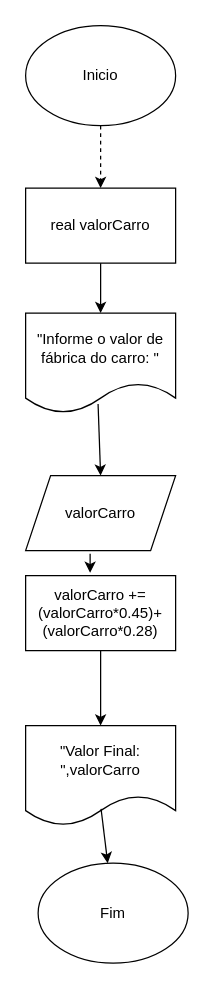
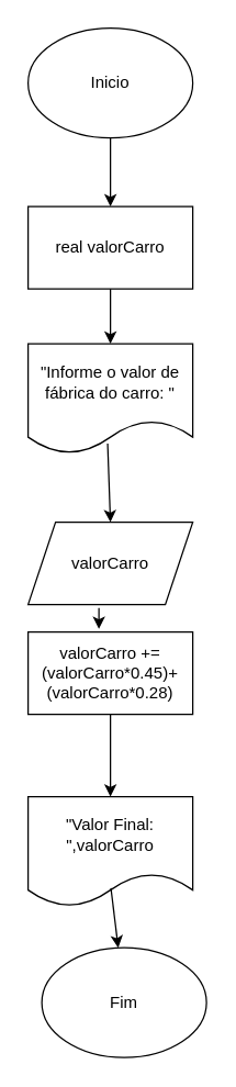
- <mxCell id="14" value="" style="endArrow=classic;html=1;rounded=0;exitX=0.5;exitY=1;exitDx=0;exitDy=0;entryX=0.5;entryY=0;entryDx=0;entryDy=0;dashed=1;" edge="1" parent="1" source="2" target="4"><mxGeometry width="50" height="50" relative="1" as="geometry"><mxPoint x="70" y="200" as="sourcePoint" /><mxPoint x="120" y="150" as="targetPoint" /></mxGeometry></mxCell>
+ <mxCell id="14" value="" style="endArrow=classic;html=1;rounded=0;exitX=0.5;exitY=1;exitDx=0;exitDy=0;entryX=0.5;entryY=0;entryDx=0;entryDy=0;" edge="1" parent="1" source="2" target="4"><mxGeometry width="50" height="50" relative="1" as="geometry"><mxPoint x="70" y="200" as="sourcePoint" /><mxPoint x="120" y="150" as="targetPoint" /></mxGeometry></mxCell>
